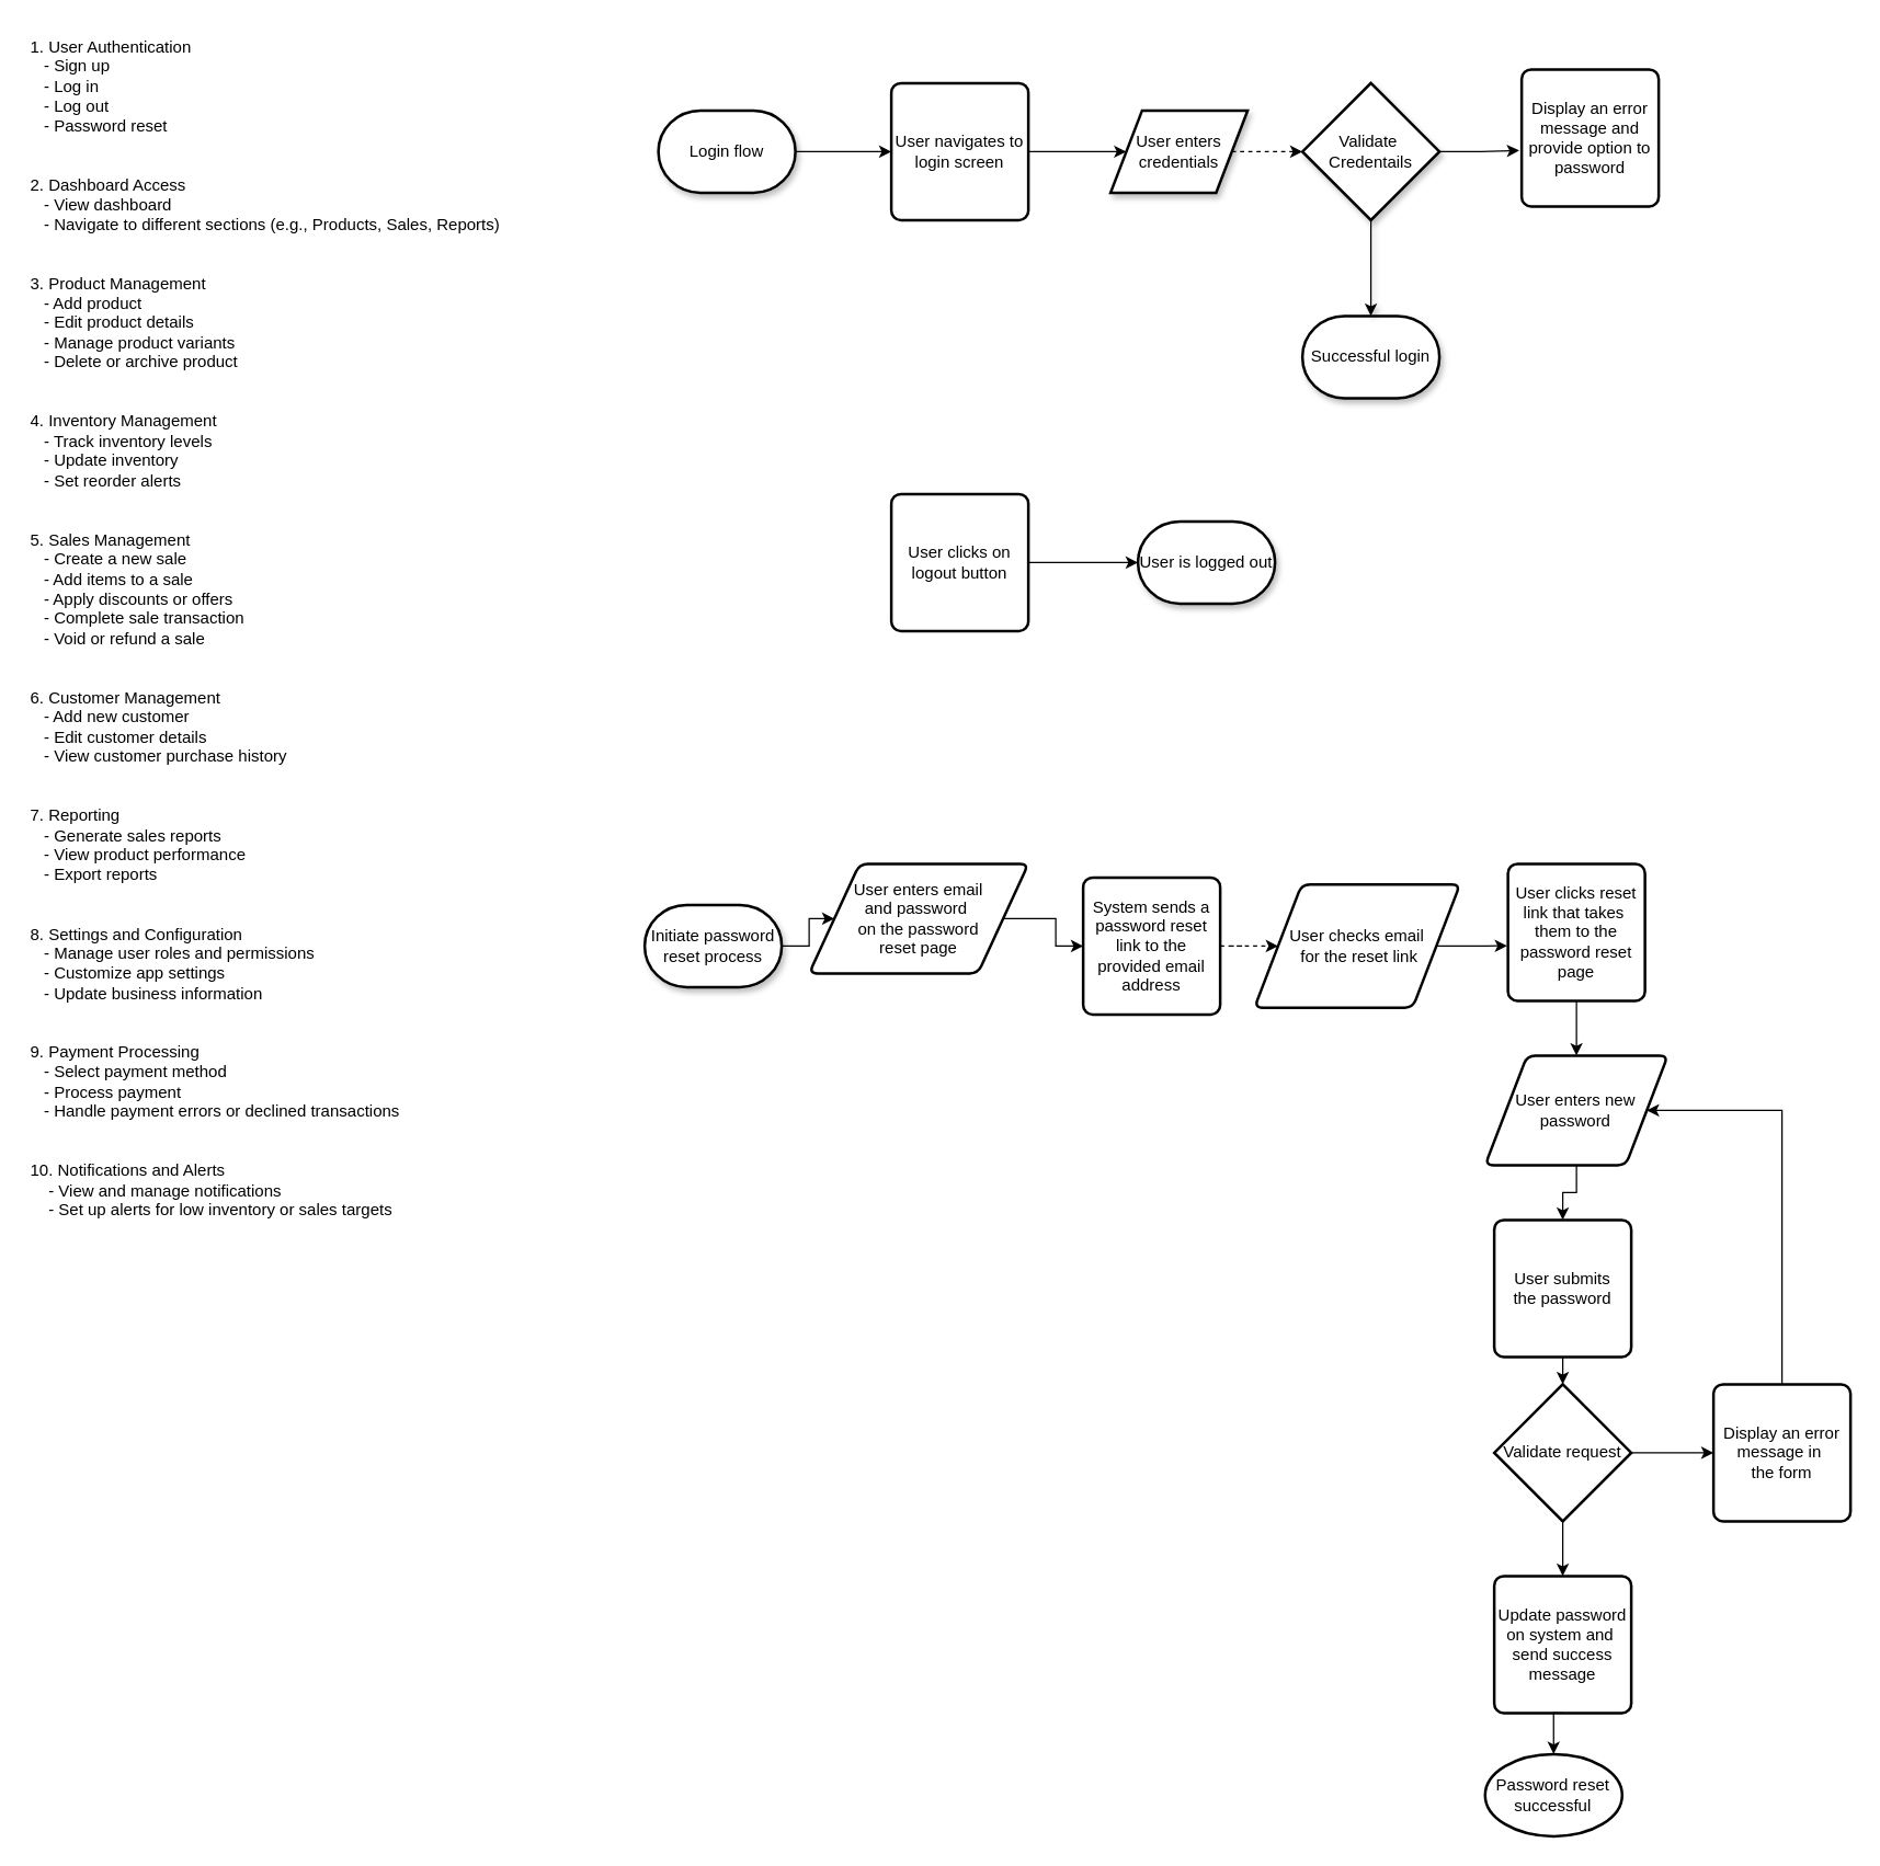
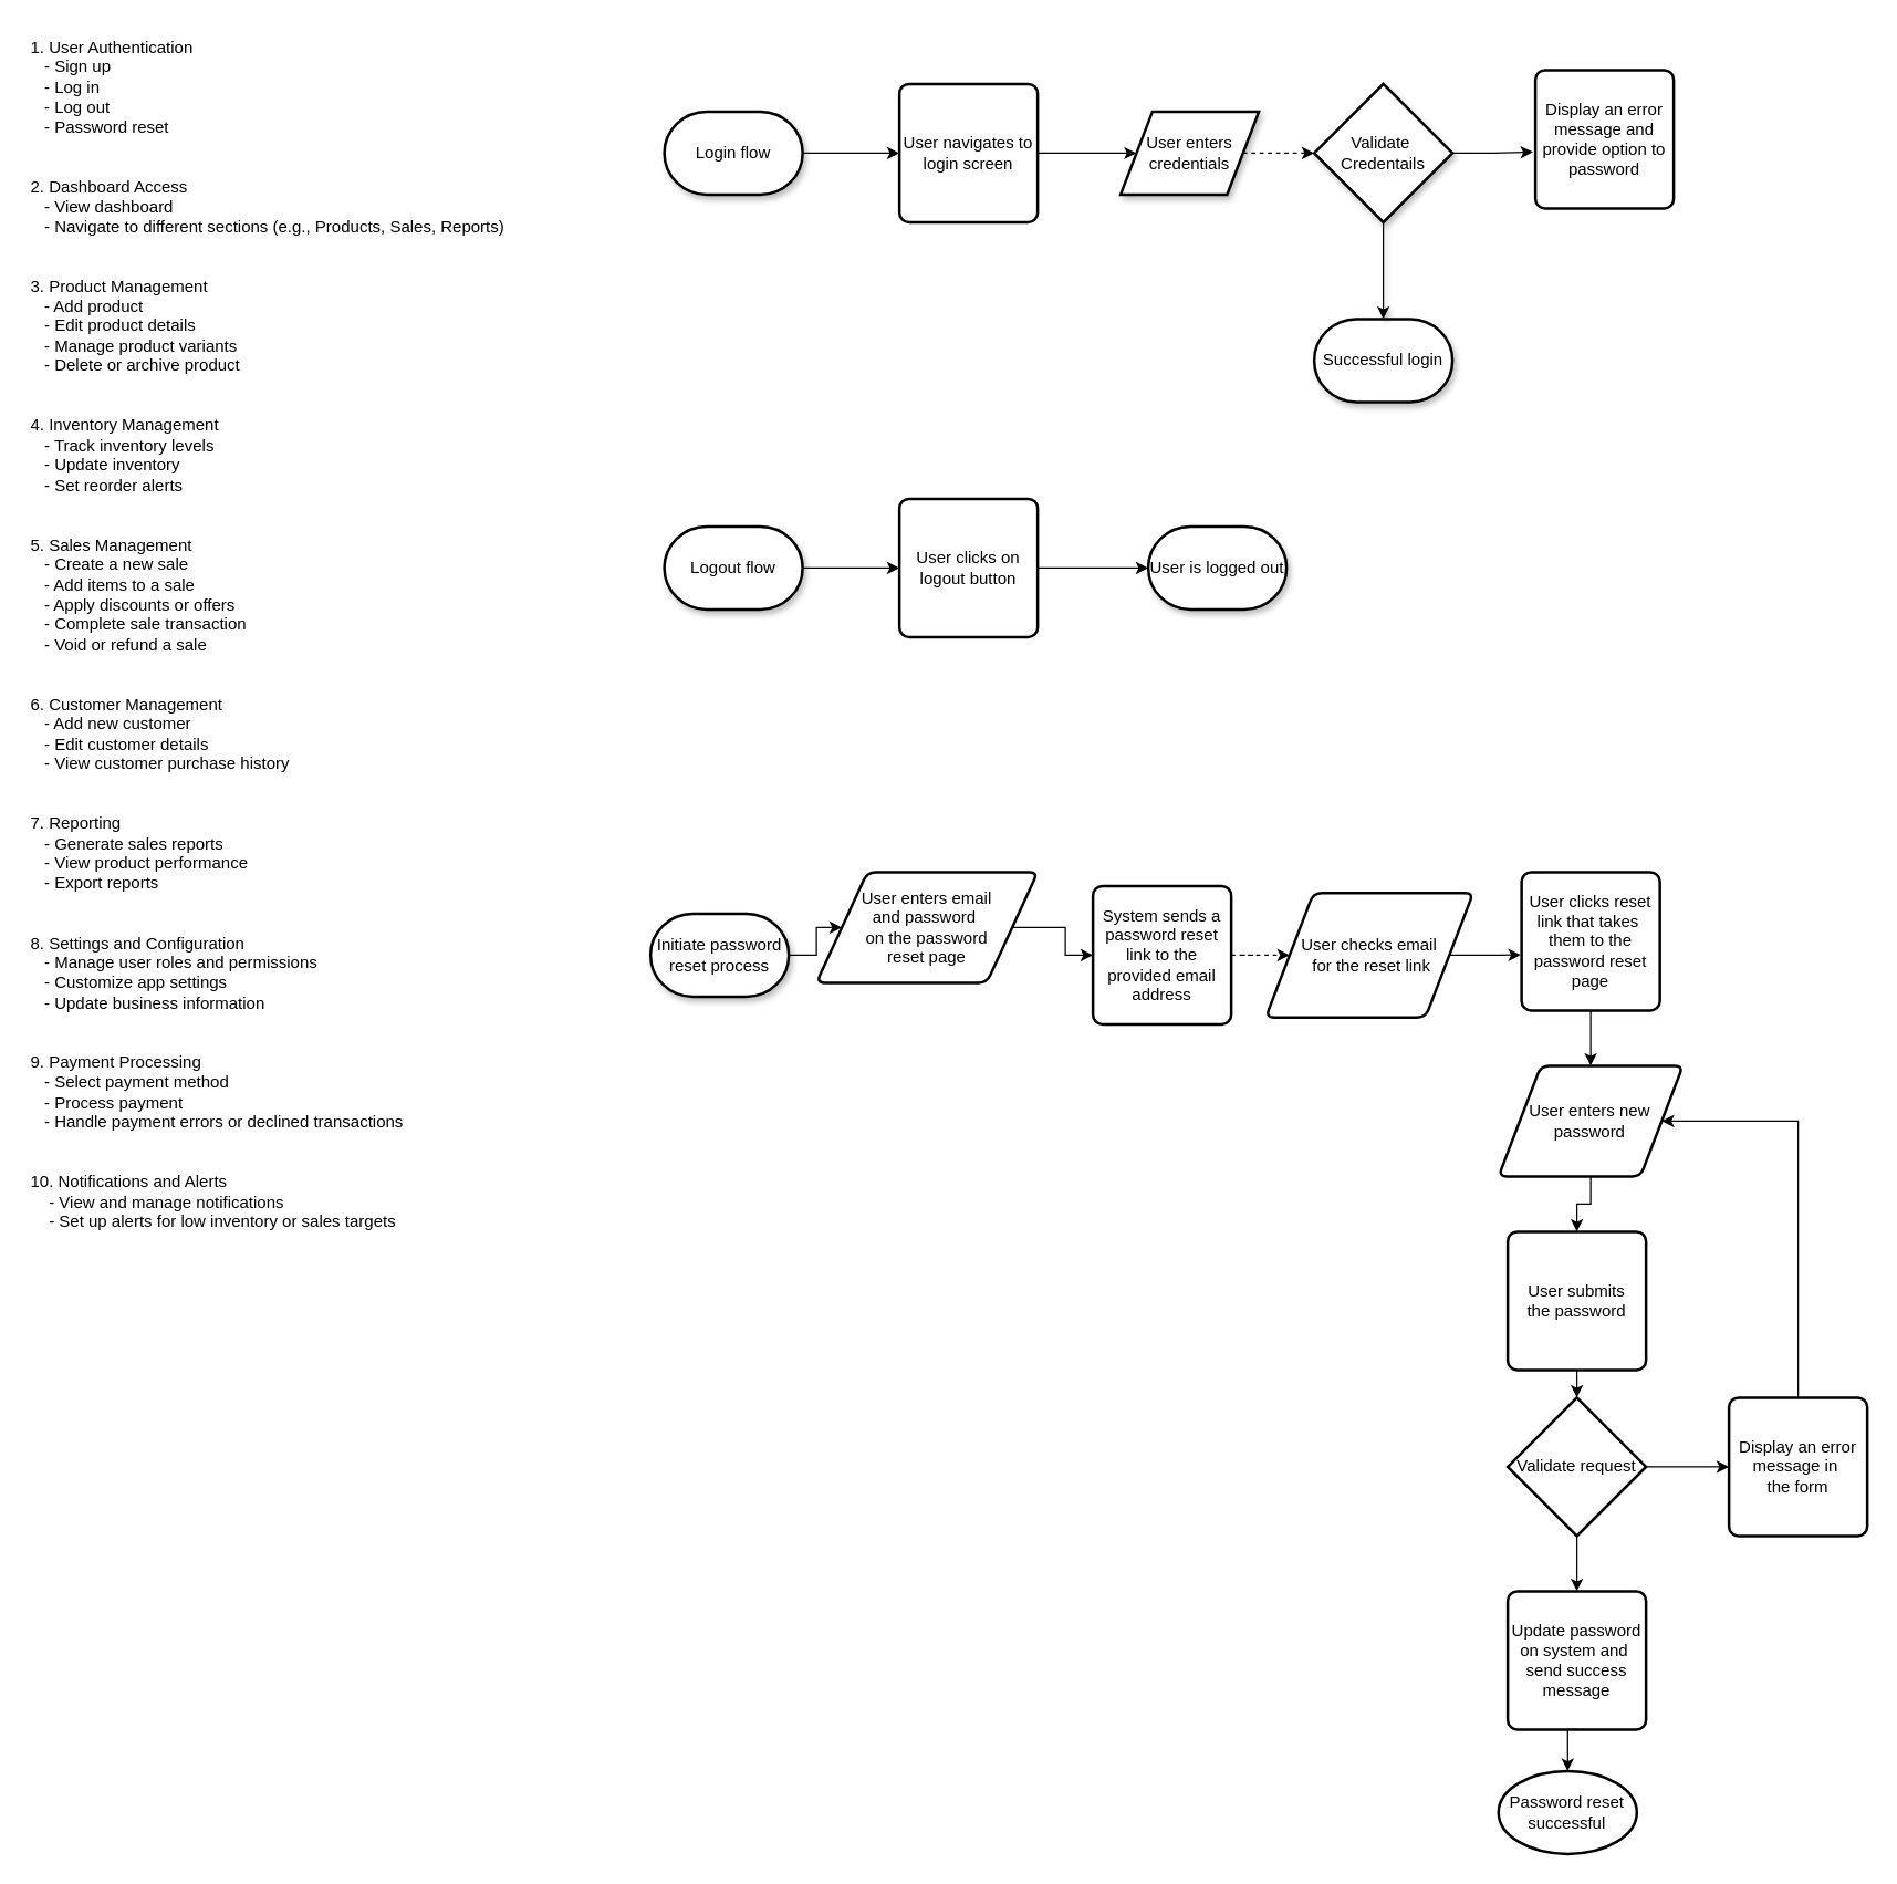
+ <mxCell id="10" value="Logout flow" style="strokeWidth=2;html=1;shape=mxgraph.flowchart.terminator;whiteSpace=wrap;rounded=0;labelBackgroundColor=none;shadow=1;" vertex="1" parent="1"><mxGeometry x="480" y="380" width="100" height="60" as="geometry" /></mxCell>
+ <mxCell id="9" style="edgeStyle=orthogonalEdgeStyle;rounded=0;orthogonalLoop=1;jettySize=auto;html=1;exitX=1;exitY=0.5;exitDx=0;exitDy=0;exitPerimeter=0;entryX=0;entryY=0.5;entryDx=0;entryDy=0;" edge="1" parent="1" source="10" target="20"><mxGeometry relative="1" as="geometry"><mxPoint x="630" y="420" as="targetPoint" /></mxGeometry></mxCell>
